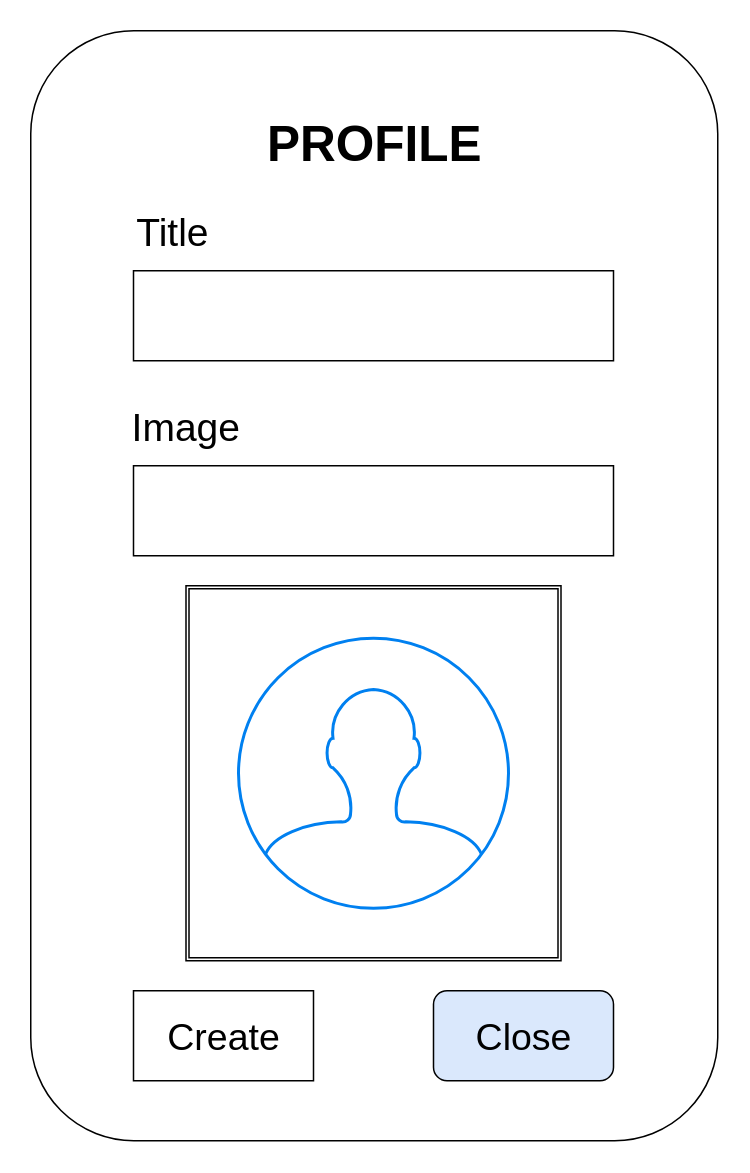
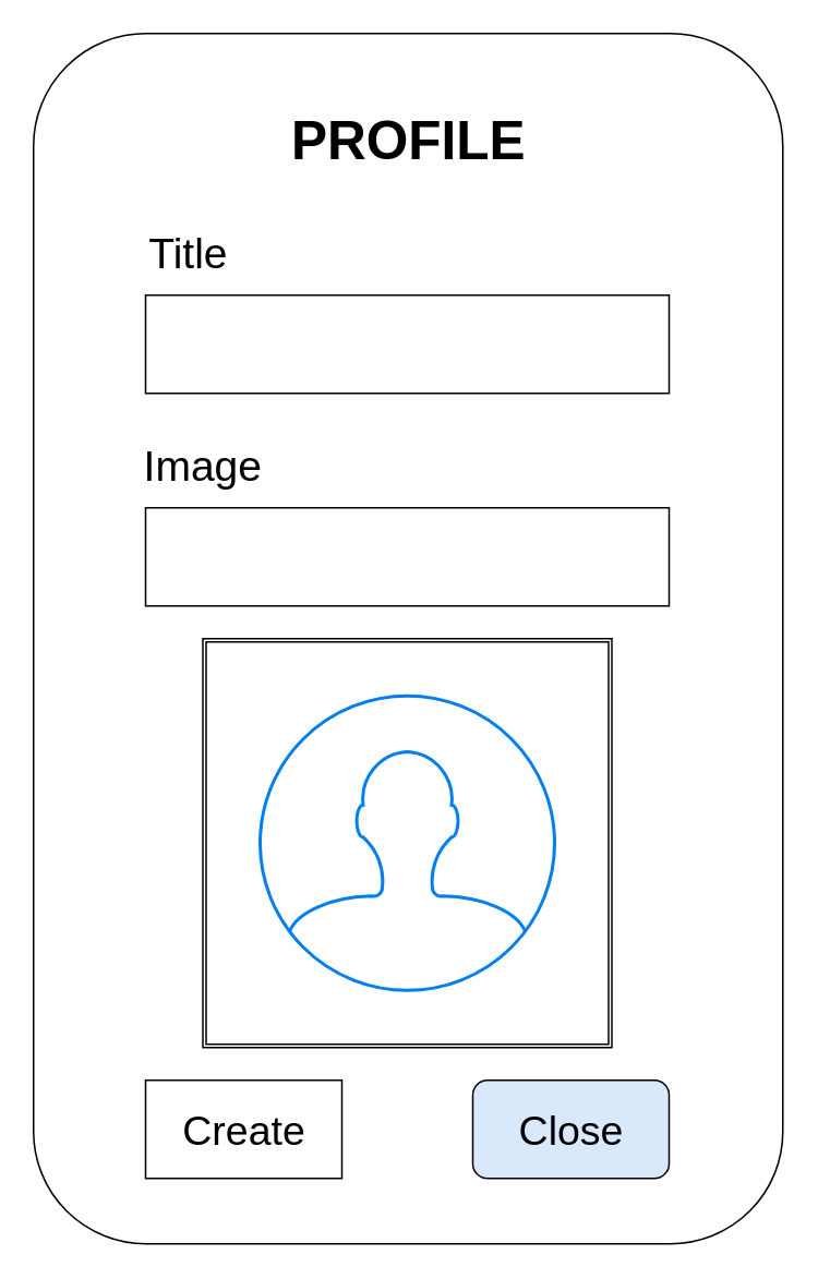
- <mxCell id="6" value="PROFILE" style="text;html=1;strokeColor=none;fillColor=none;align=center;verticalAlign=middle;whiteSpace=wrap;rounded=0;fontSize=33;fontStyle=1" parent="1" vertex="1"><mxGeometry x="137.5" y="80" width="223" height="30" as="geometry" /></mxCell>
+ <mxCell id="6" value="PROFILE" style="text;html=1;strokeColor=none;fillColor=none;align=center;verticalAlign=middle;whiteSpace=wrap;rounded=0;fontSize=33;fontStyle=1" parent="1" vertex="1"><mxGeometry x="137.5" y="70" width="223" height="30" as="geometry" /></mxCell>
